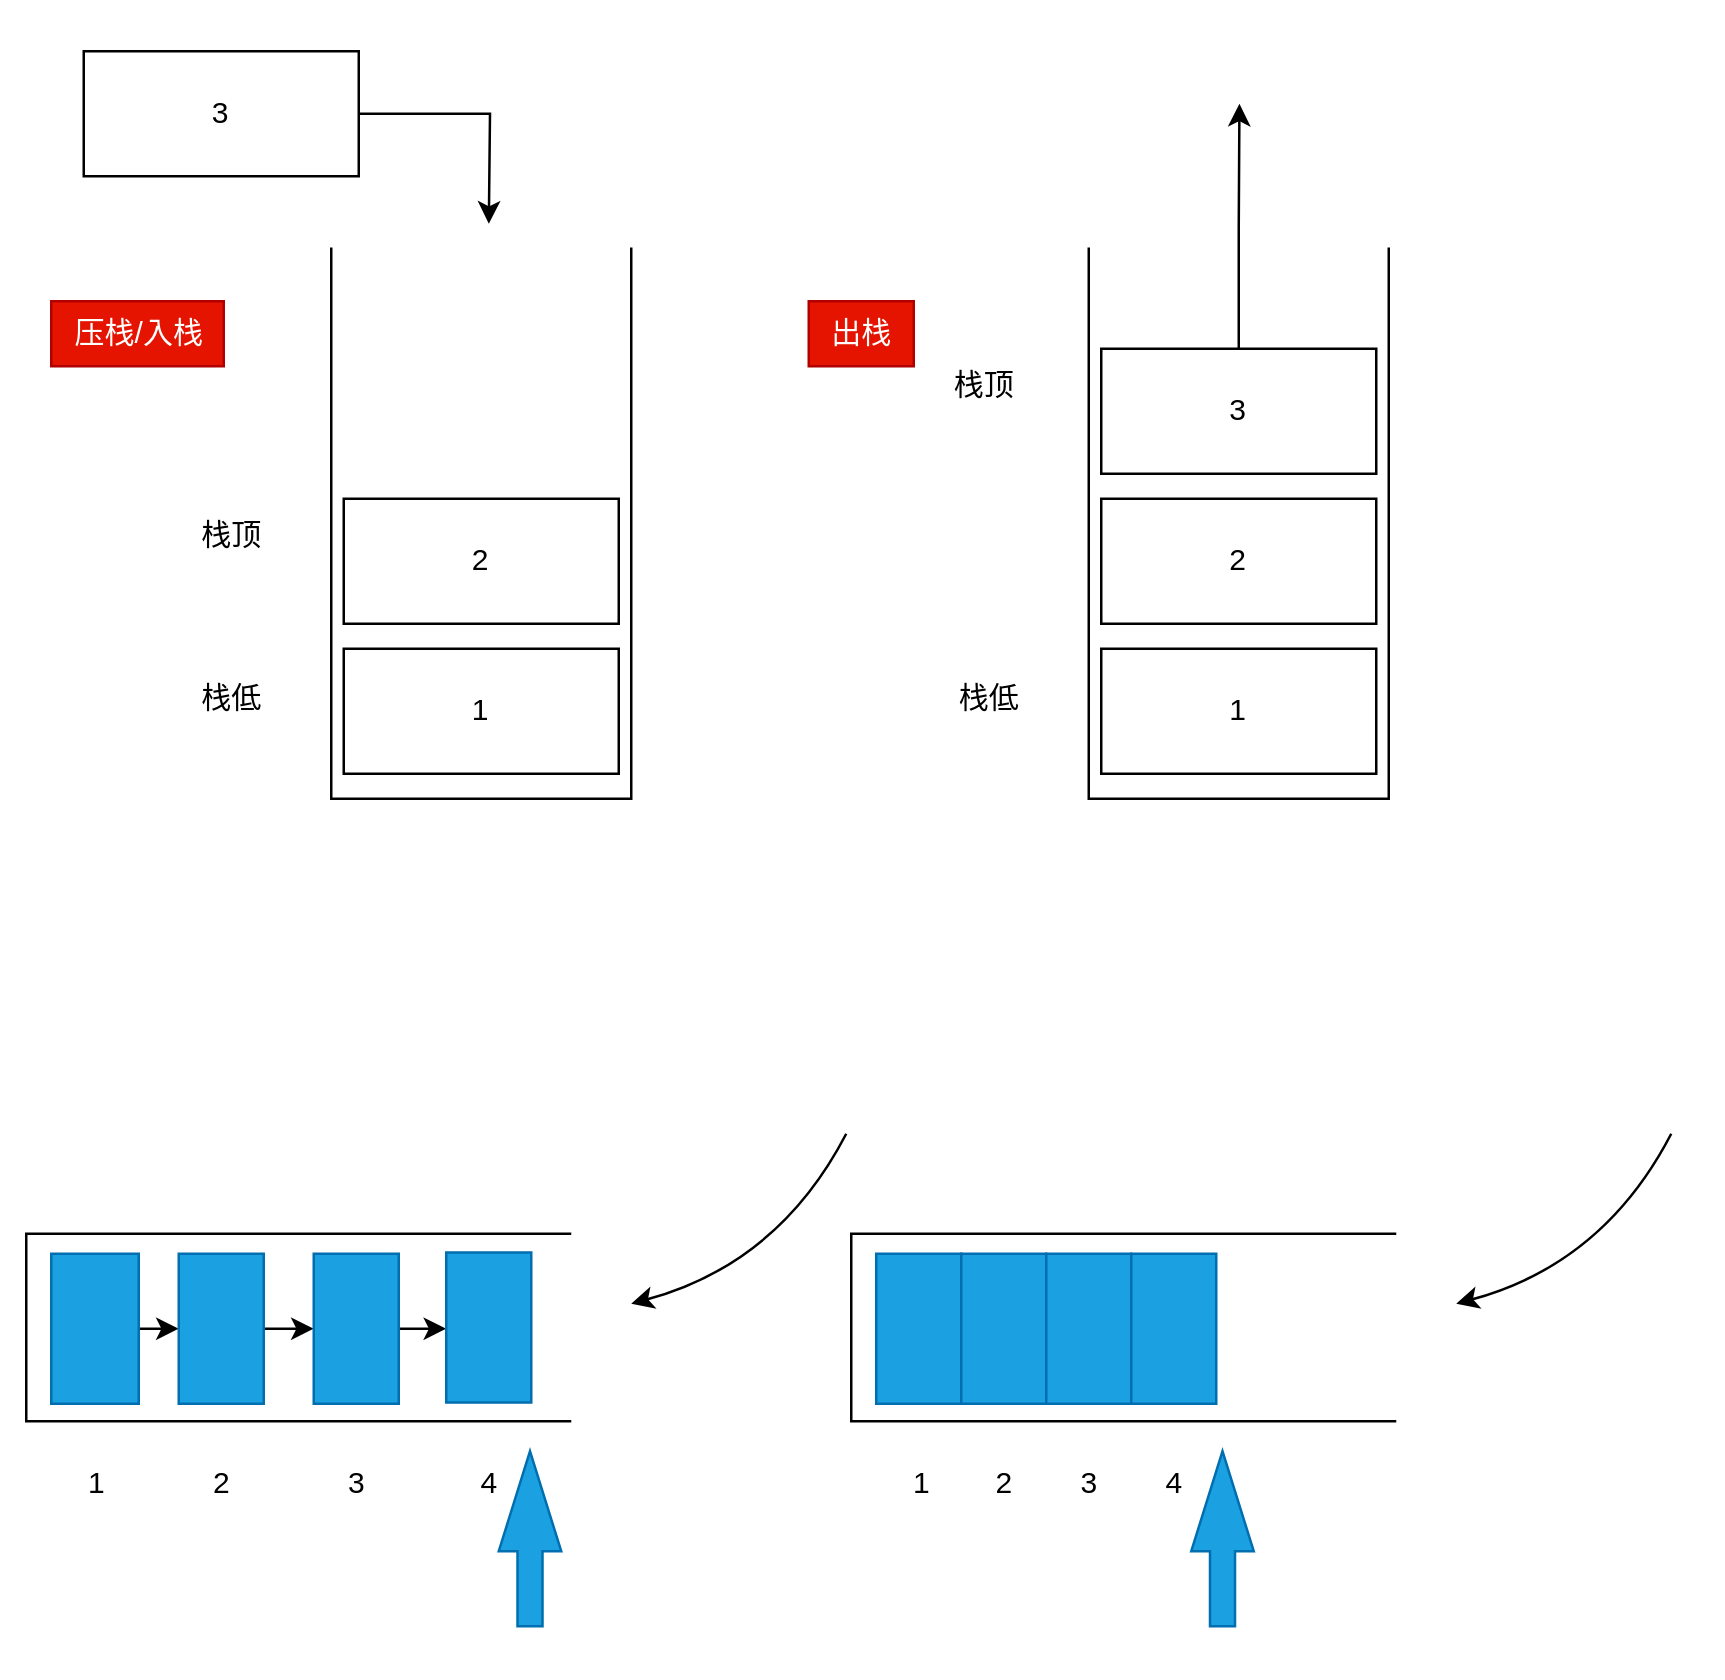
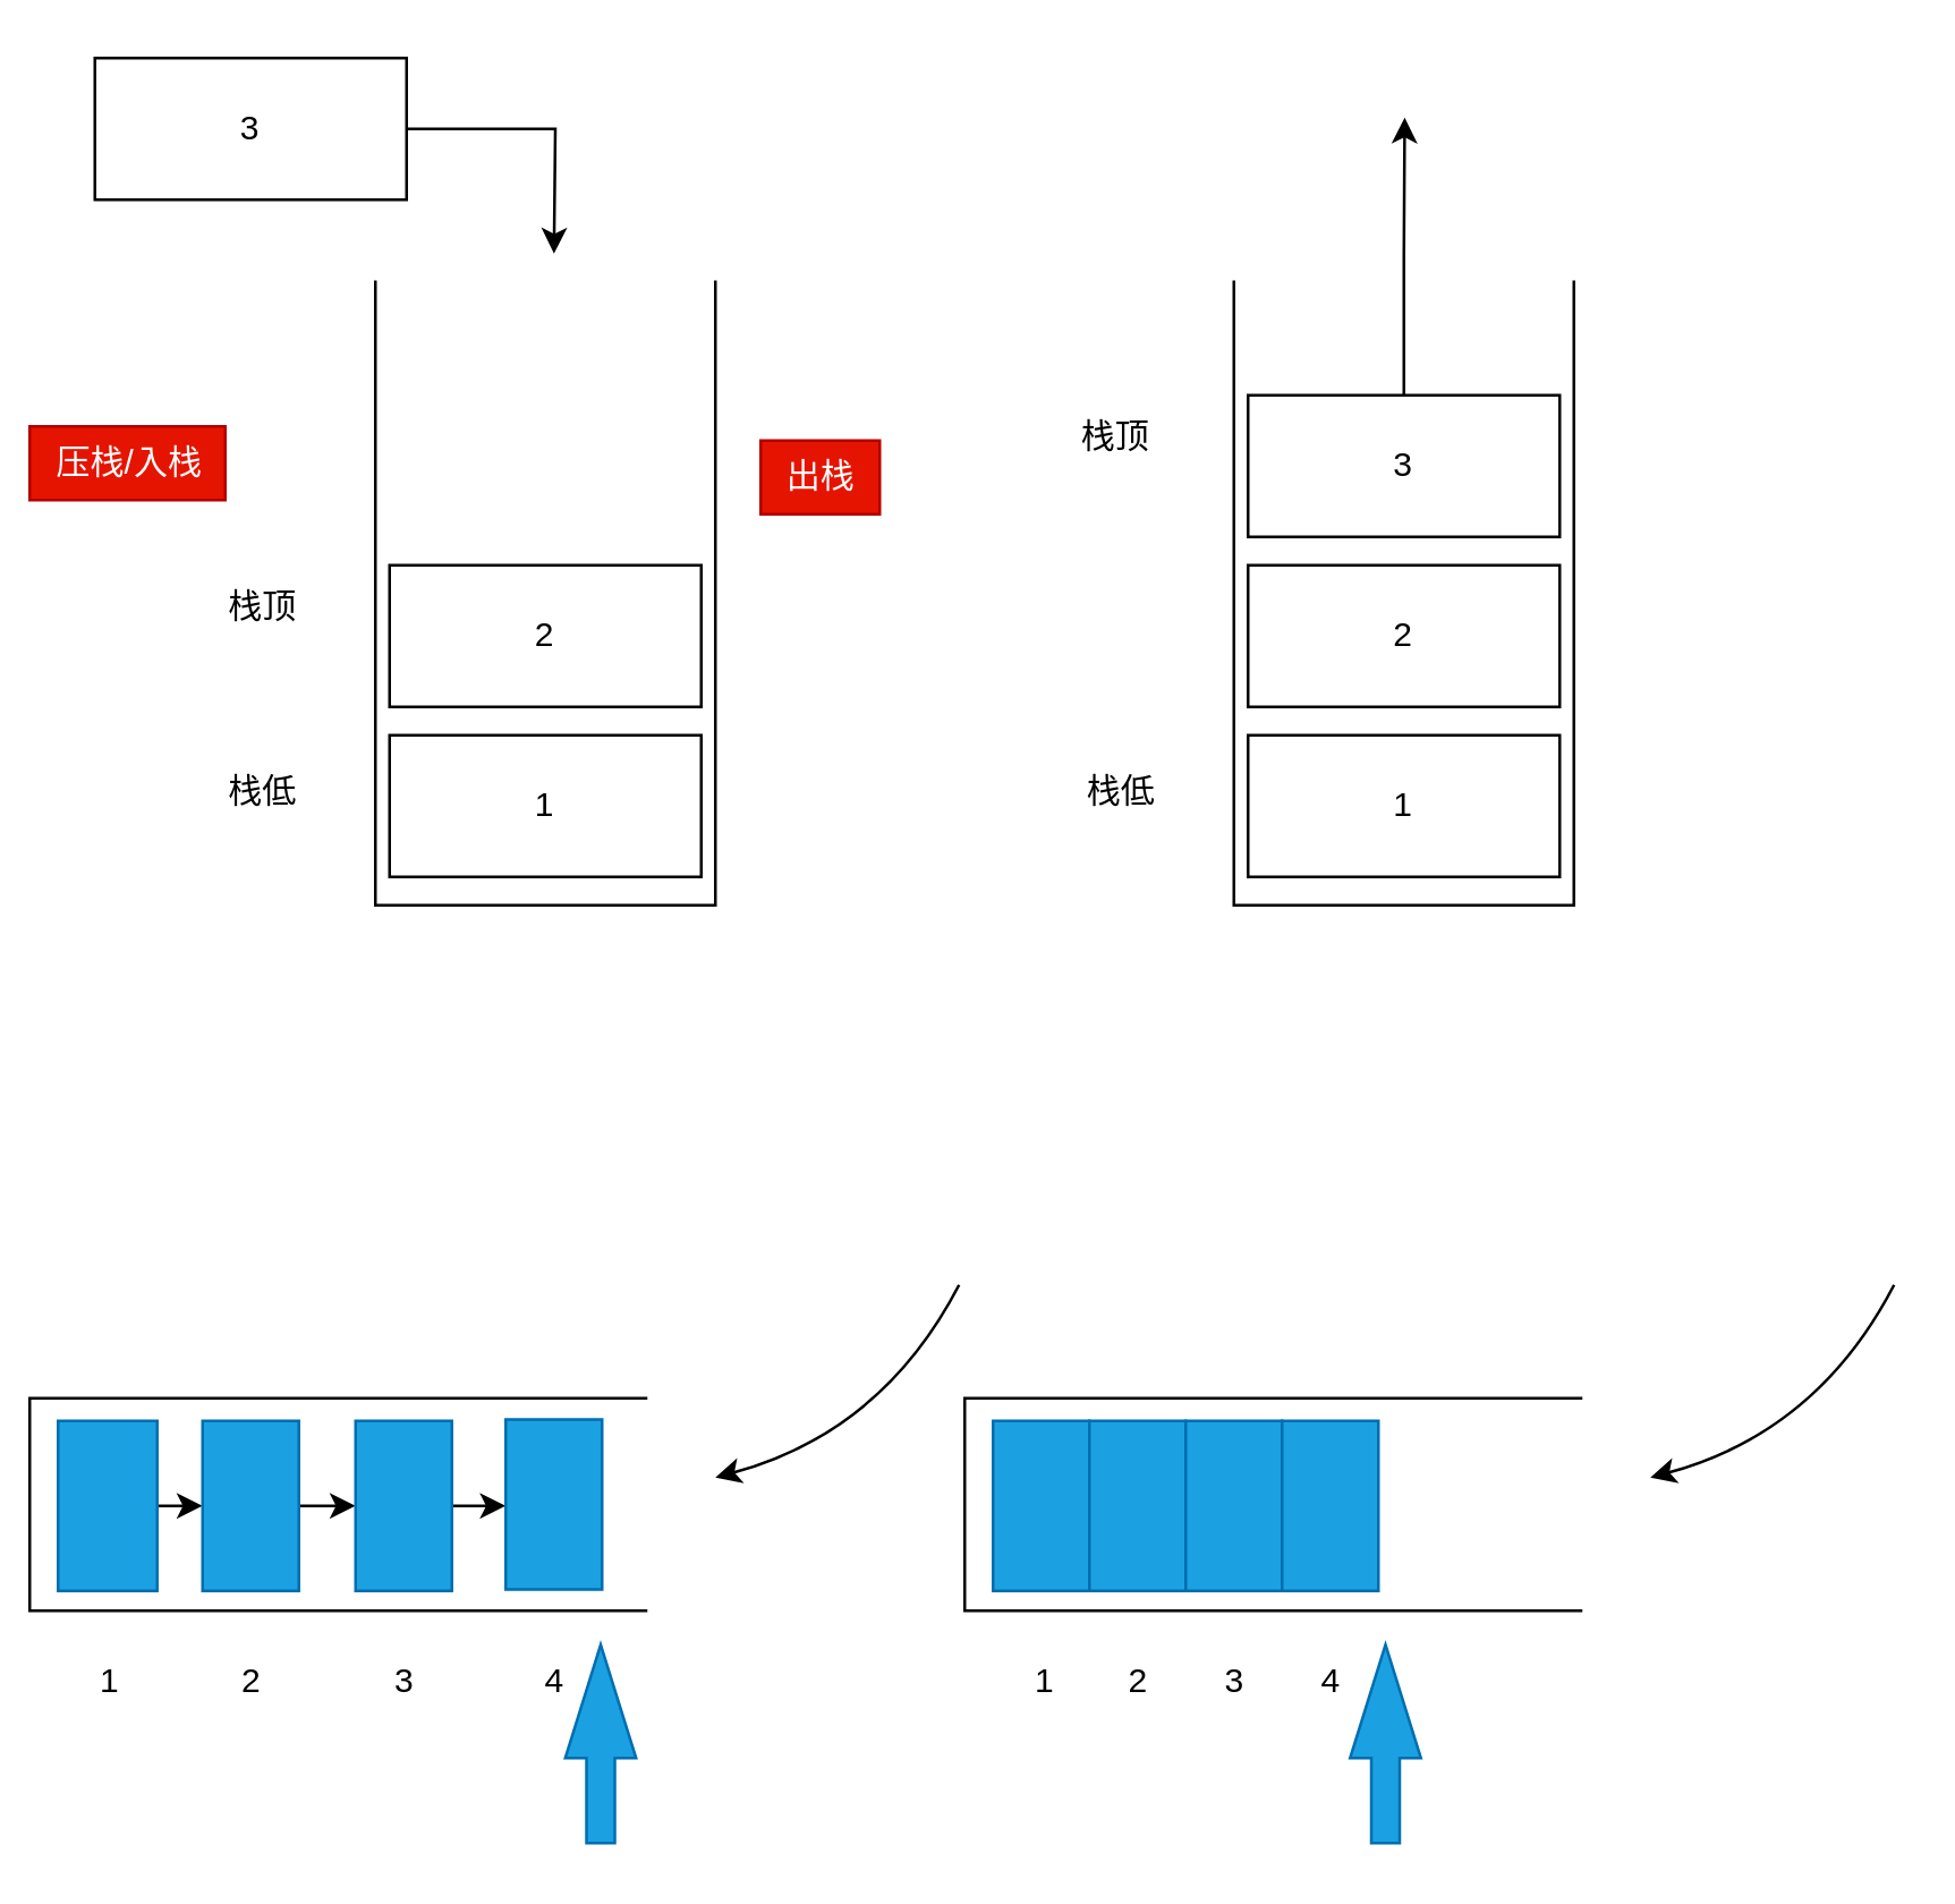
- <mxCell id="16" value="压栈/入栈" style="text;html=1;align=center;verticalAlign=middle;resizable=0;points=[];autosize=1;strokeColor=#B20000;fillColor=#e51400;fontColor=#ffffff;" vertex="1" parent="1"><mxGeometry x="20" y="120" width="69" height="26" as="geometry" /></mxCell>
+ <mxCell id="16" value="压栈/入栈" style="text;html=1;align=center;verticalAlign=middle;resizable=0;points=[];autosize=1;strokeColor=#B20000;fillColor=#e51400;fontColor=#ffffff;" vertex="1" parent="1"><mxGeometry x="10" y="150" width="69" height="26" as="geometry" /></mxCell>
- <mxCell id="17" value="出栈" style="text;html=1;align=center;verticalAlign=middle;resizable=0;points=[];autosize=1;strokeColor=#B20000;fillColor=#e51400;fontColor=#ffffff;" vertex="1" parent="1"><mxGeometry x="323" y="120" width="42" height="26" as="geometry" /></mxCell>
+ <mxCell id="17" value="出栈" style="text;html=1;align=center;verticalAlign=middle;resizable=0;points=[];autosize=1;strokeColor=#B20000;fillColor=#e51400;fontColor=#ffffff;" vertex="1" parent="1"><mxGeometry x="268" y="155" width="42" height="26" as="geometry" /></mxCell>
